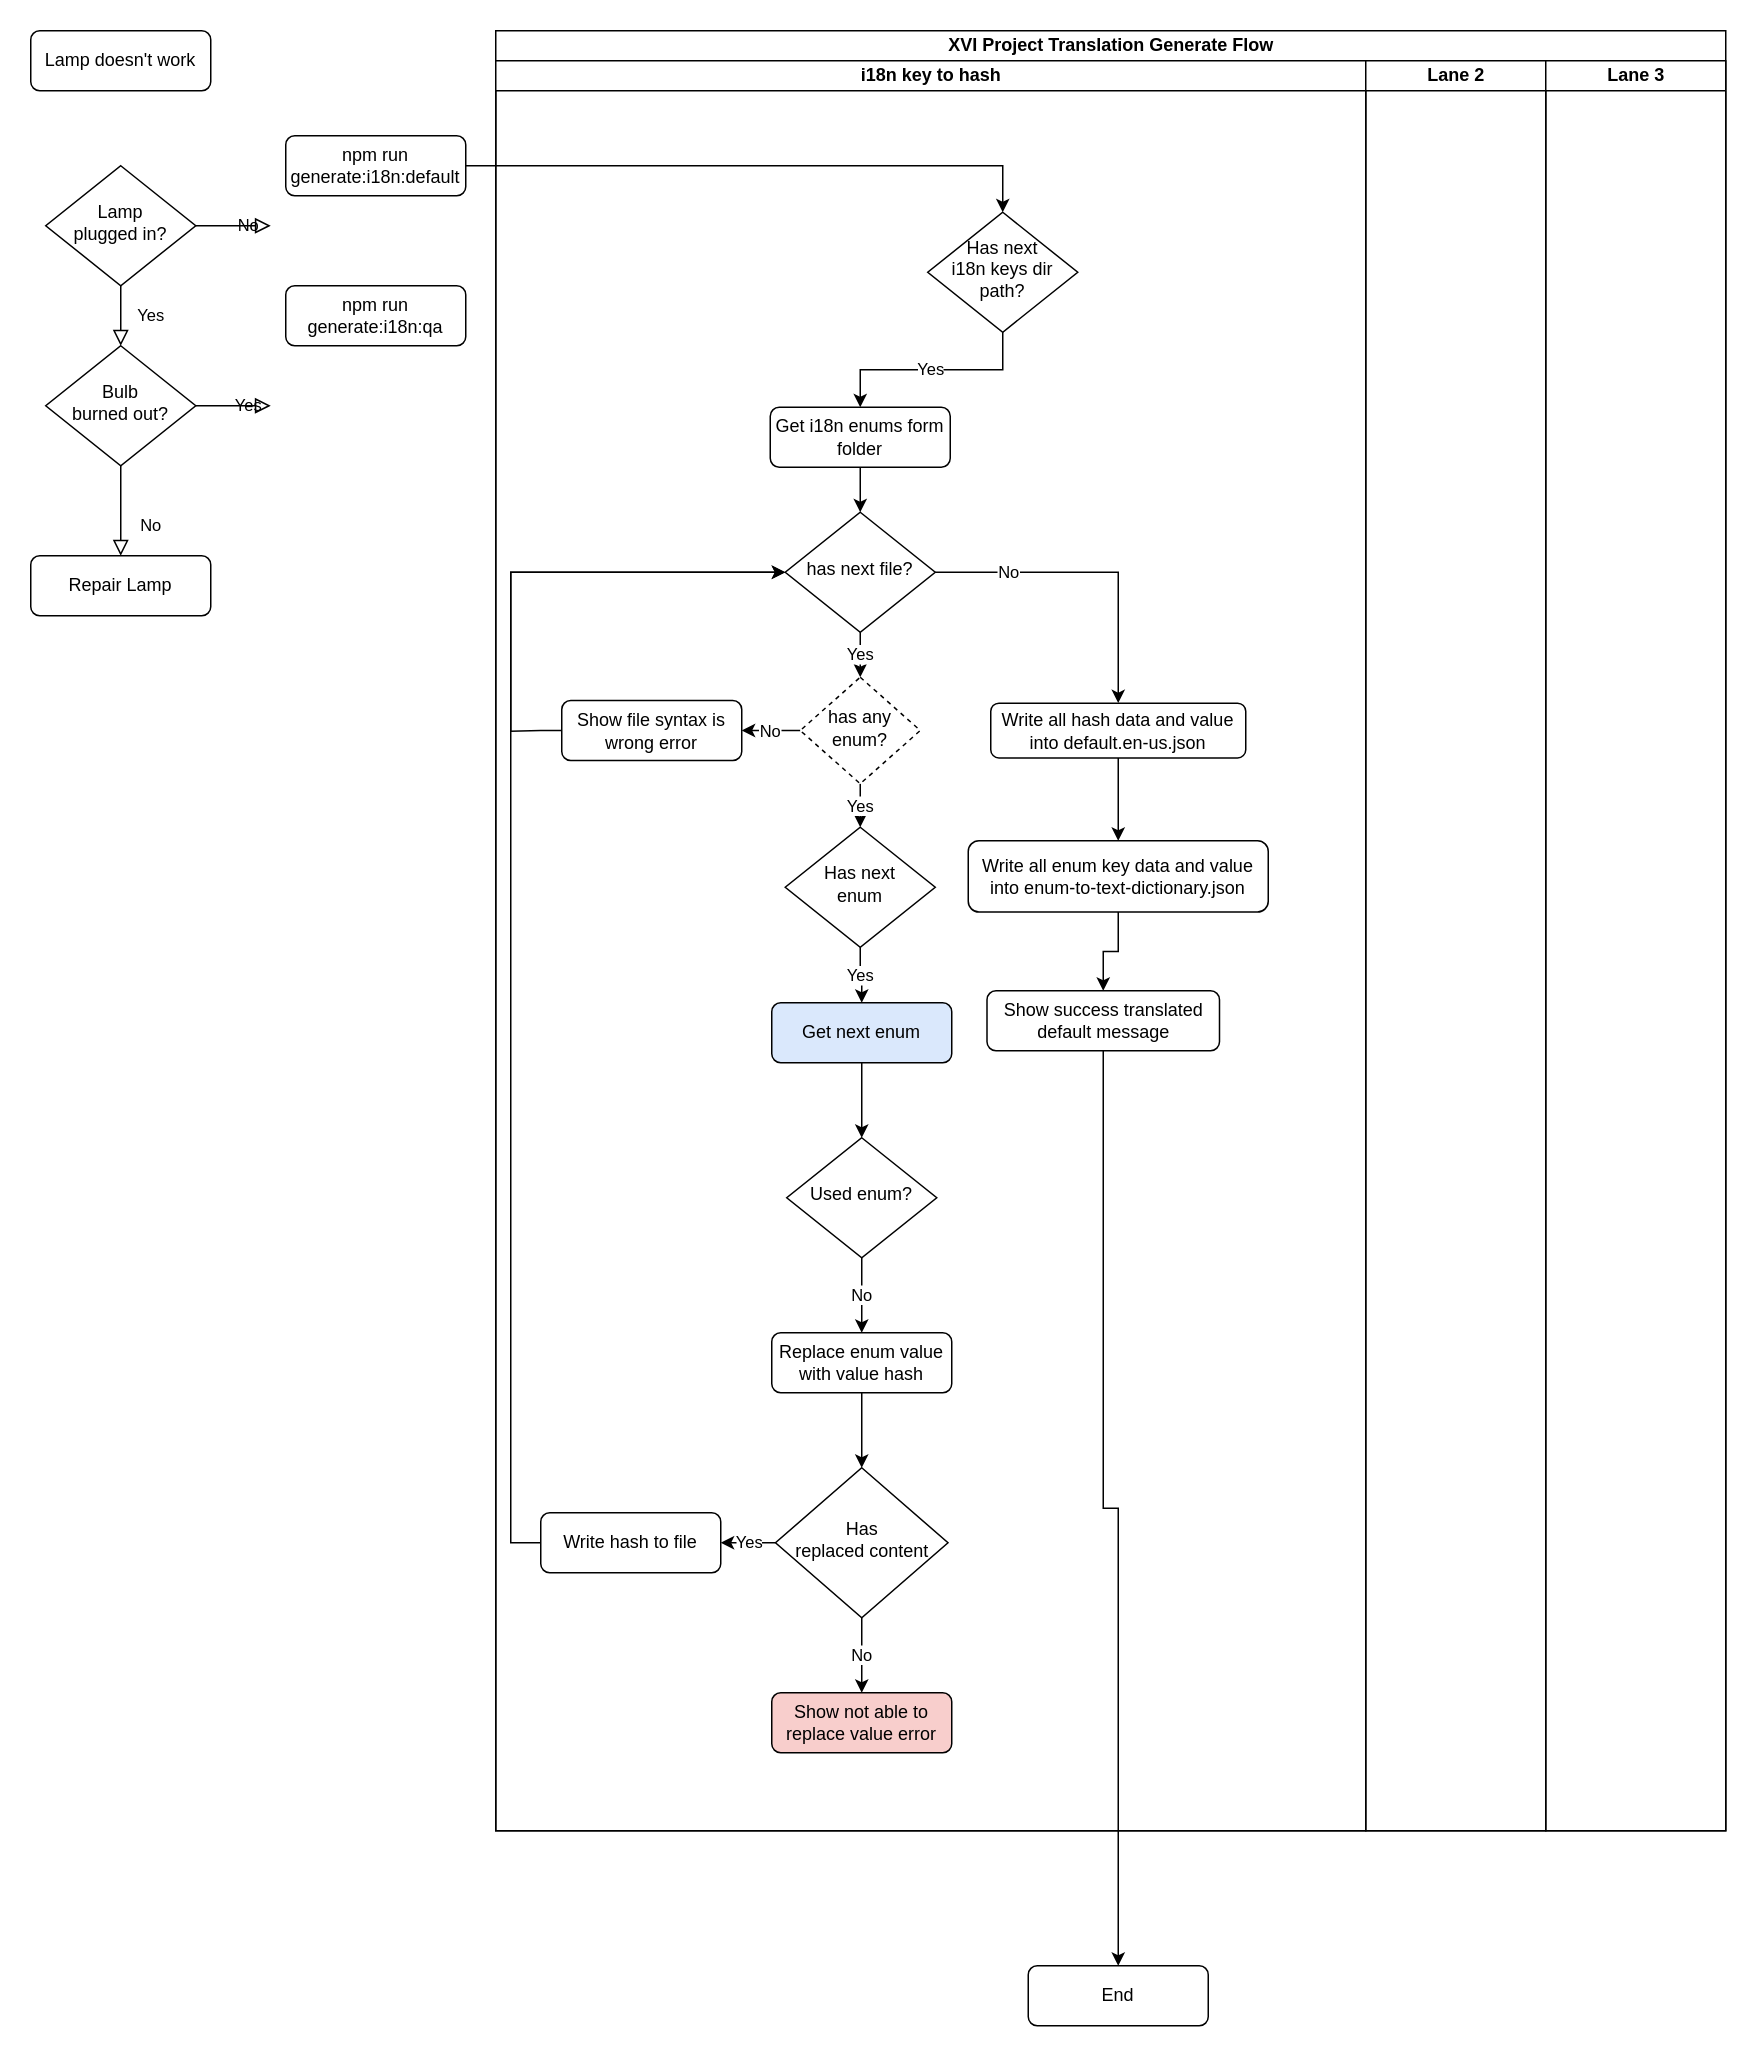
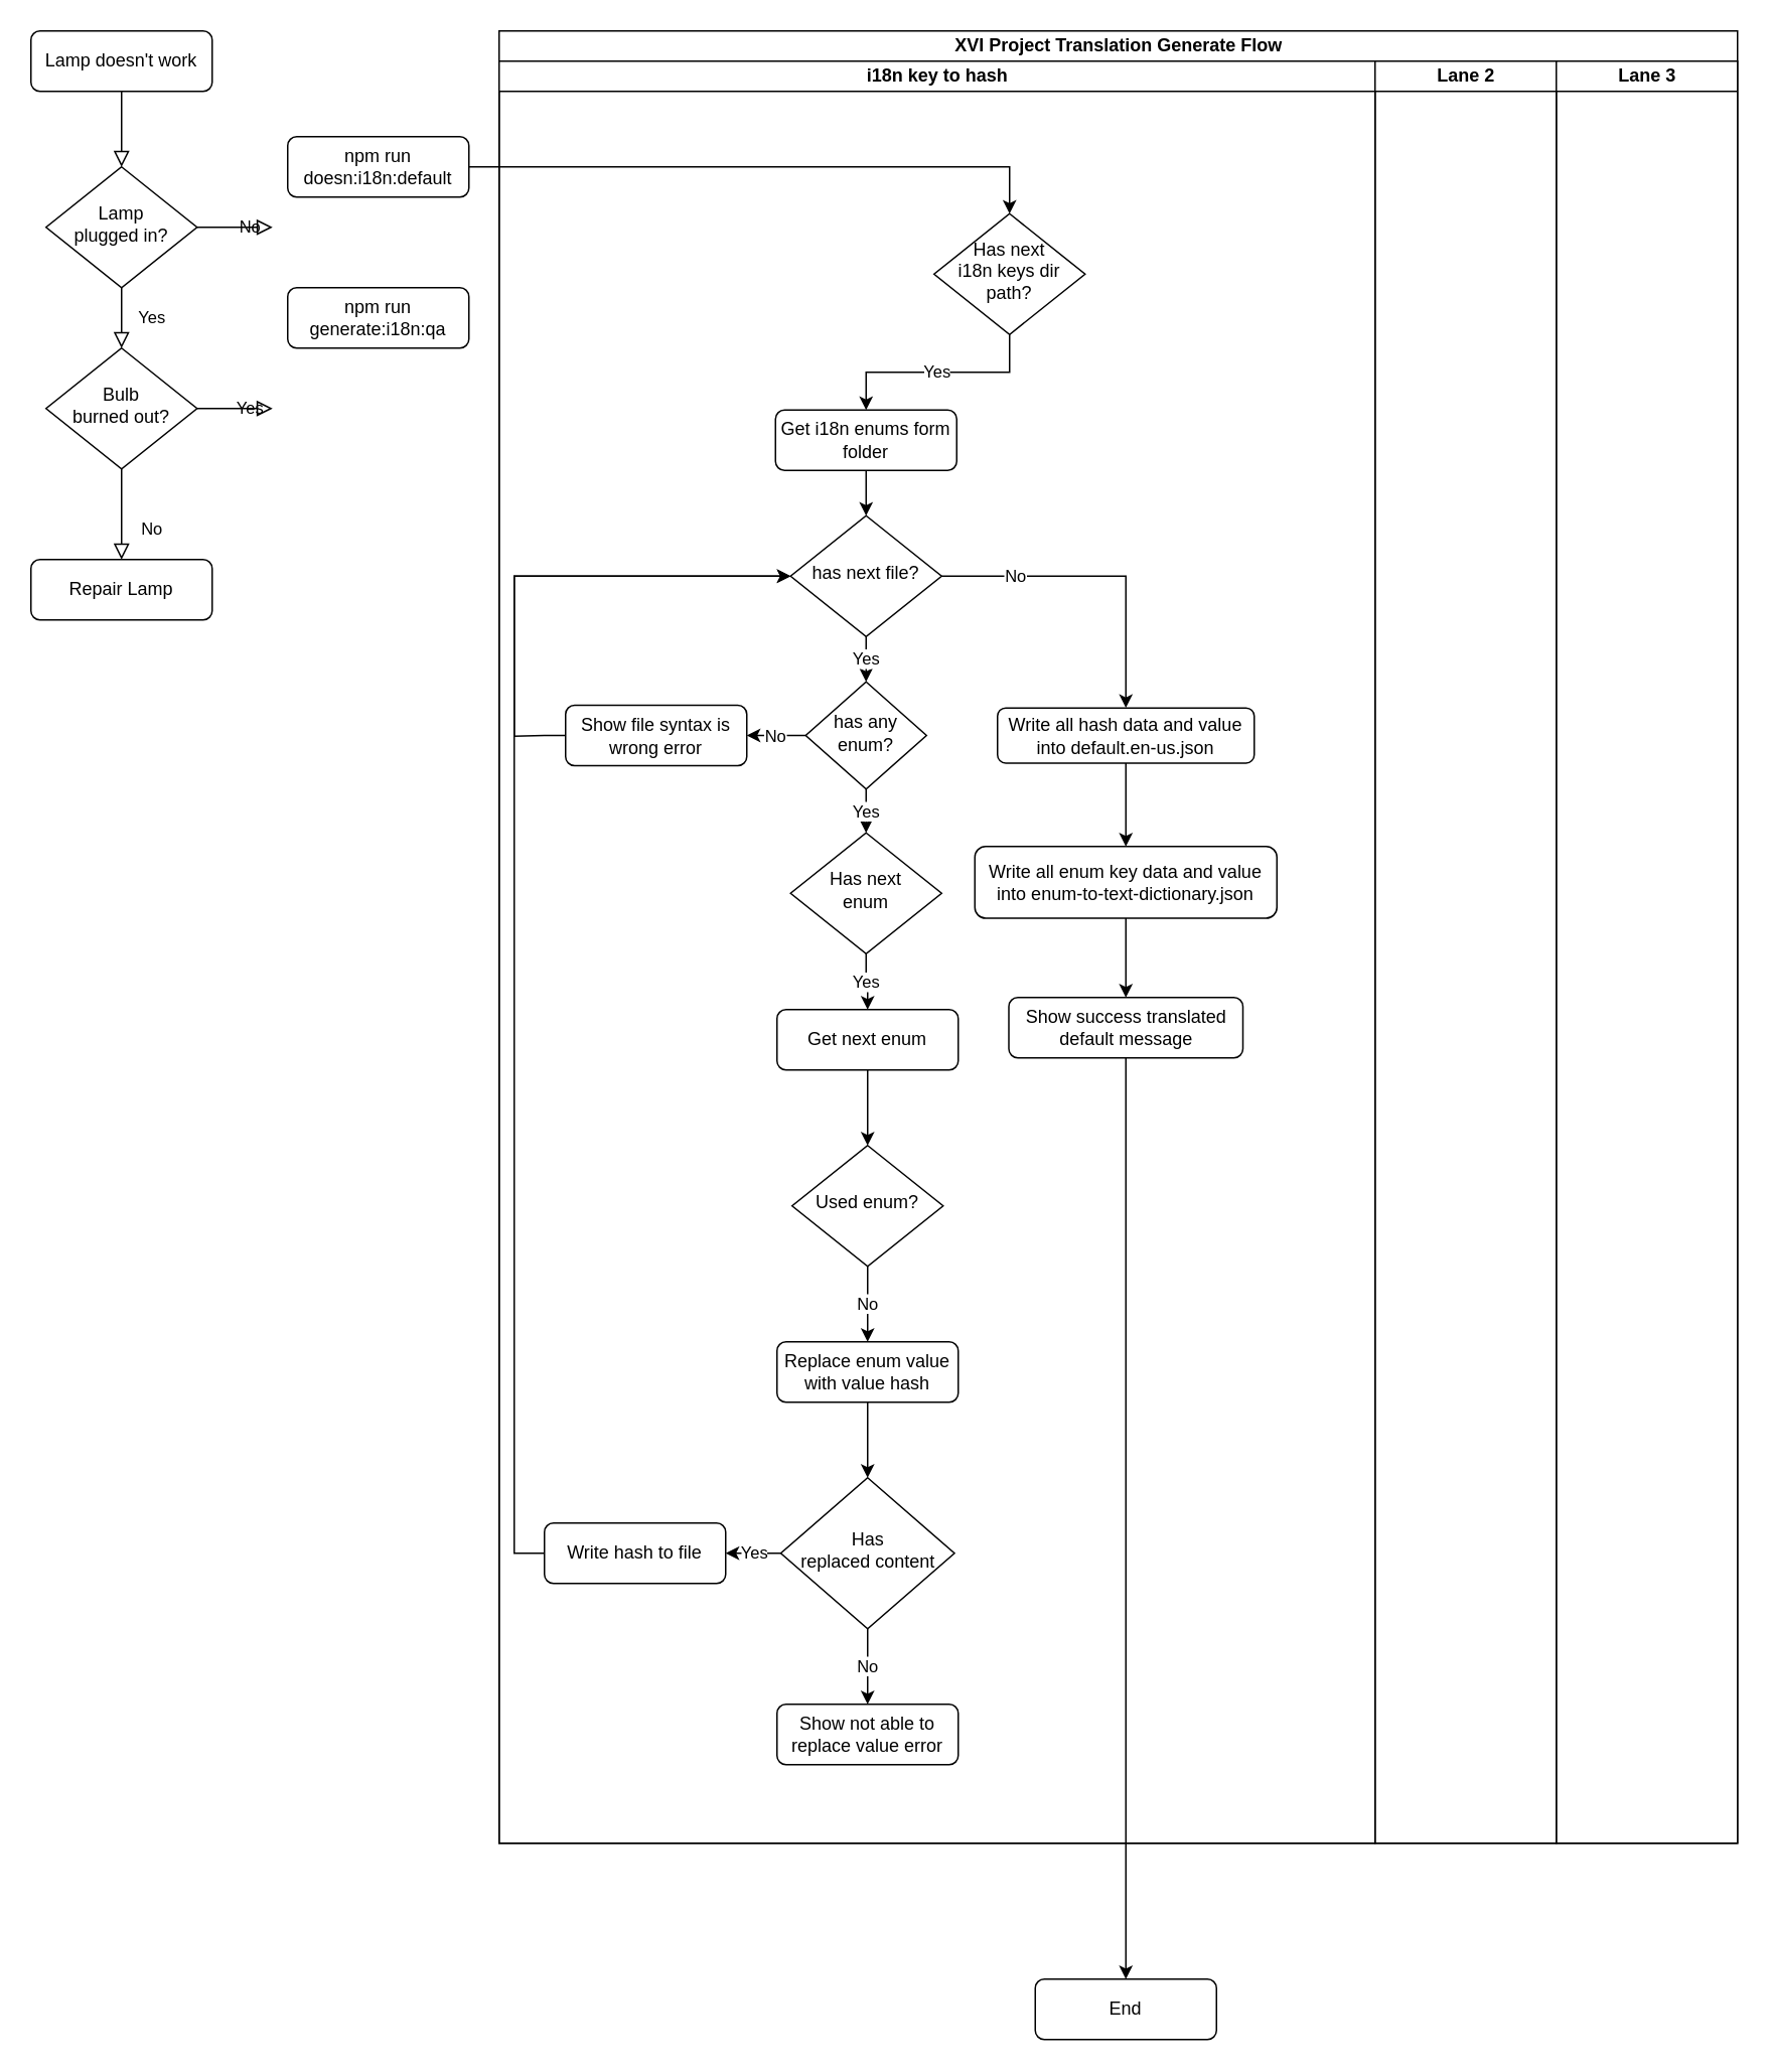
+ <mxCell id="2" value="" style="rounded=0;html=1;jettySize=auto;orthogonalLoop=1;fontSize=11;endArrow=block;endFill=0;endSize=8;strokeWidth=1;shadow=0;labelBackgroundColor=none;edgeStyle=orthogonalEdgeStyle;" parent="1" source="3" target="6" edge="1"><mxGeometry relative="1" as="geometry" /></mxCell>
- <mxCell id="48" value="npm run&lt;div&gt;generate:i18n:default&lt;/div&gt;" style="rounded=1;whiteSpace=wrap;html=1;fontSize=12;glass=0;strokeWidth=1;shadow=0;" vertex="1" parent="1"><mxGeometry x="190" y="90" width="120" height="40" as="geometry" /></mxCell>
+ <mxCell id="48" value="npm run&lt;div&gt;doesn:i18n:default&lt;/div&gt;" style="rounded=1;whiteSpace=wrap;html=1;fontSize=12;glass=0;strokeWidth=1;shadow=0;" vertex="1" parent="1"><mxGeometry x="190" y="90" width="120" height="40" as="geometry" /></mxCell>
- <mxCell id="39" value="has any enum?" style="rhombus;whiteSpace=wrap;html=1;shadow=0;fontFamily=Helvetica;fontSize=12;align=center;strokeWidth=1;spacing=6;spacingTop=-4;dashed=1;" vertex="1" parent="12"><mxGeometry x="203" y="411" width="80" height="71" as="geometry" /></mxCell>
+ <mxCell id="39" value="has any enum?" style="rhombus;whiteSpace=wrap;html=1;shadow=0;fontFamily=Helvetica;fontSize=12;align=center;strokeWidth=1;spacing=6;spacingTop=-4;" vertex="1" parent="12"><mxGeometry x="203" y="411" width="80" height="71" as="geometry" /></mxCell>
- <mxCell id="44" value="Show success translated default message" style="rounded=1;whiteSpace=wrap;html=1;fontSize=12;glass=0;strokeWidth=1;shadow=0;" vertex="1" parent="12"><mxGeometry x="327.5" y="620" width="155" height="40" as="geometry" /></mxCell>
+ <mxCell id="44" value="Show success translated default message" style="rounded=1;whiteSpace=wrap;html=1;fontSize=12;glass=0;strokeWidth=1;shadow=0;" vertex="1" parent="12"><mxGeometry x="337.5" y="620" width="155" height="40" as="geometry" /></mxCell>
- <mxCell id="20" value="Get next enum" style="rounded=1;whiteSpace=wrap;html=1;fontSize=12;glass=0;strokeWidth=1;shadow=0;fillColor=#dae8fc;" vertex="1" parent="12"><mxGeometry x="184.0" y="628" width="120" height="40" as="geometry" /></mxCell>
+ <mxCell id="20" value="Get next enum" style="rounded=1;whiteSpace=wrap;html=1;fontSize=12;glass=0;strokeWidth=1;shadow=0;" vertex="1" parent="12"><mxGeometry x="184.0" y="628" width="120" height="40" as="geometry" /></mxCell>
- <mxCell id="28" value="Show not able to replace value error" style="rounded=1;whiteSpace=wrap;html=1;fontSize=12;glass=0;strokeWidth=1;shadow=0;fillColor=#f8cecc;" vertex="1" parent="12"><mxGeometry x="184.0" y="1088" width="120" height="40" as="geometry" /></mxCell>
+ <mxCell id="28" value="Show not able to replace value error" style="rounded=1;whiteSpace=wrap;html=1;fontSize=12;glass=0;strokeWidth=1;shadow=0;" vertex="1" parent="12"><mxGeometry x="184.0" y="1088" width="120" height="40" as="geometry" /></mxCell>
